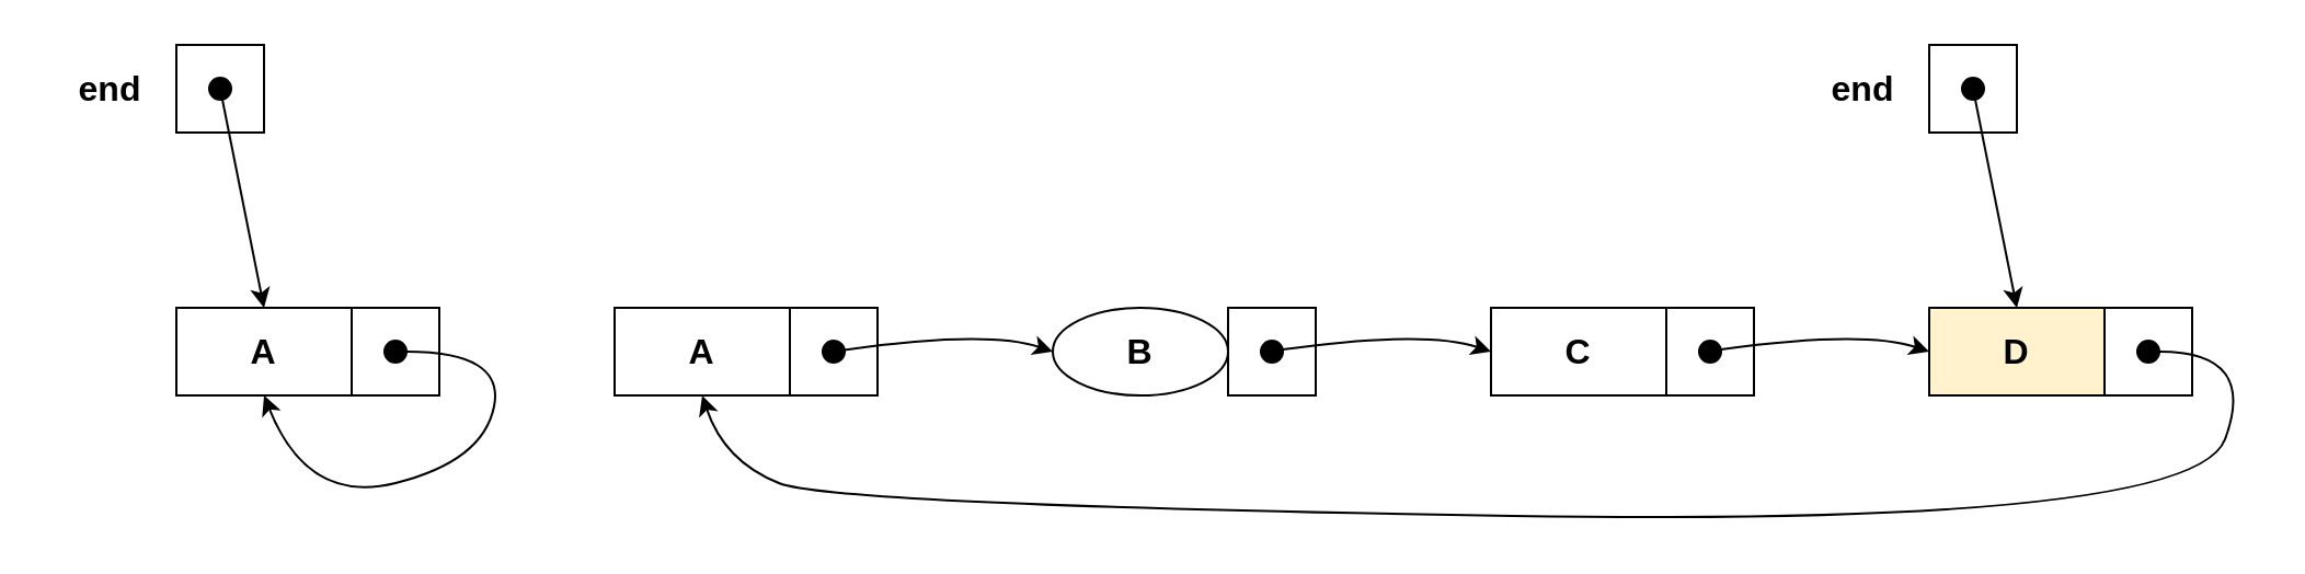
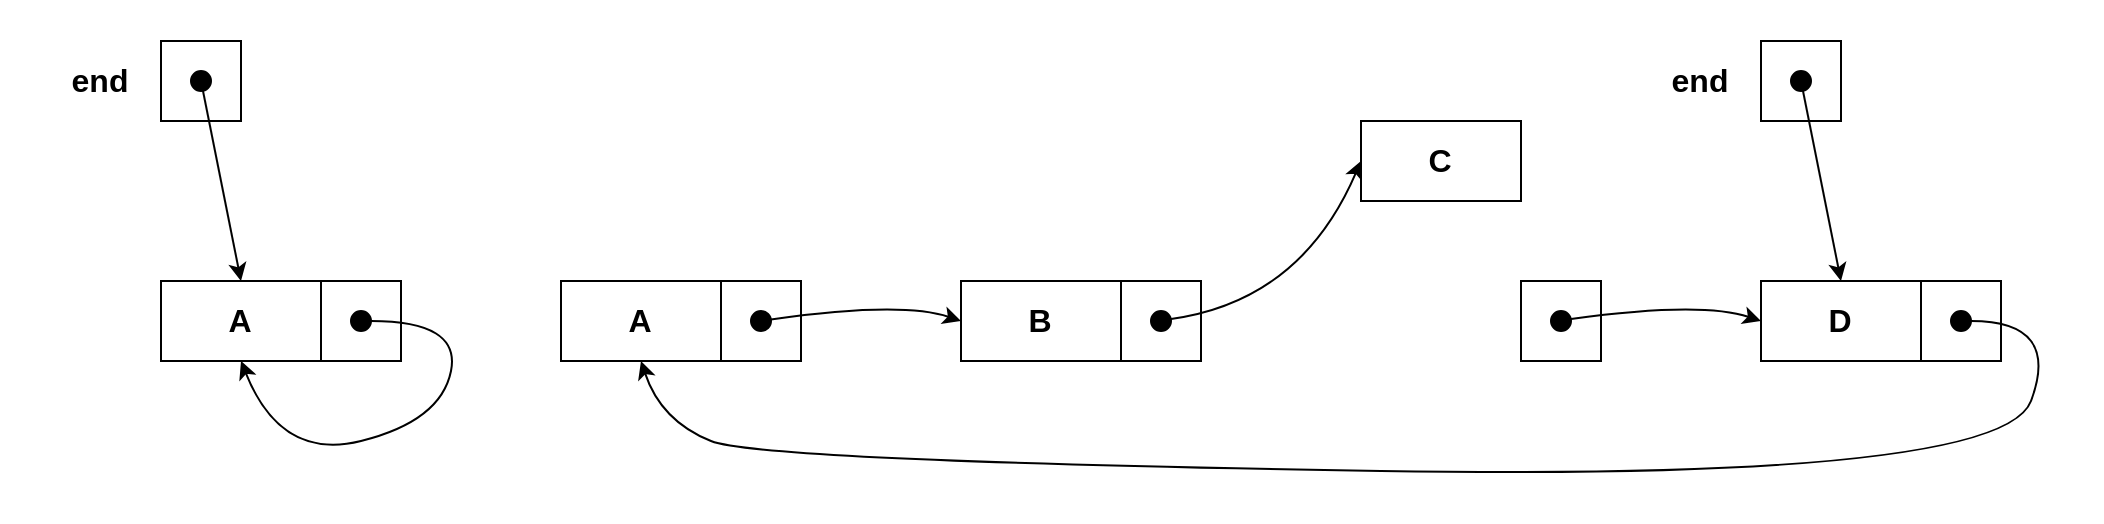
- <mxCell id="15" value="B" style="ellipse;whiteSpace=wrap;html=1;fontSize=16;fontStyle=1;" vertex="1" parent="1"><mxGeometry x="480" y="140" width="80" height="40" as="geometry" /></mxCell>
+ <mxCell id="15" value="B" style="rounded=0;whiteSpace=wrap;html=1;fontSize=16;fontStyle=1" vertex="1" parent="1"><mxGeometry x="480" y="140" width="80" height="40" as="geometry" /></mxCell>
- <mxCell id="19" value="C" style="rounded=0;whiteSpace=wrap;html=1;fontSize=16;fontStyle=1" vertex="1" parent="1"><mxGeometry x="680" y="140" width="80" height="40" as="geometry" /></mxCell>
+ <mxCell id="19" value="C" style="rounded=0;whiteSpace=wrap;html=1;fontSize=16;fontStyle=1" vertex="1" parent="1"><mxGeometry x="680" y="60" width="80" height="40" as="geometry" /></mxCell>
- <mxCell id="23" value="D" style="rounded=0;whiteSpace=wrap;html=1;fontSize=16;fontStyle=1;fillColor=#fff2cc;" vertex="1" parent="1"><mxGeometry x="880" y="140" width="80" height="40" as="geometry" /></mxCell>
+ <mxCell id="23" value="D" style="rounded=0;whiteSpace=wrap;html=1;fontSize=16;fontStyle=1" vertex="1" parent="1"><mxGeometry x="880" y="140" width="80" height="40" as="geometry" /></mxCell>
